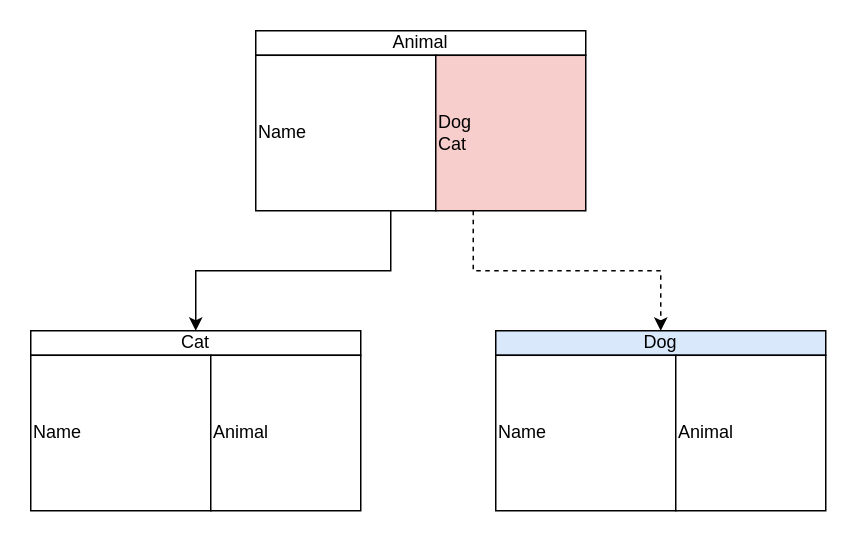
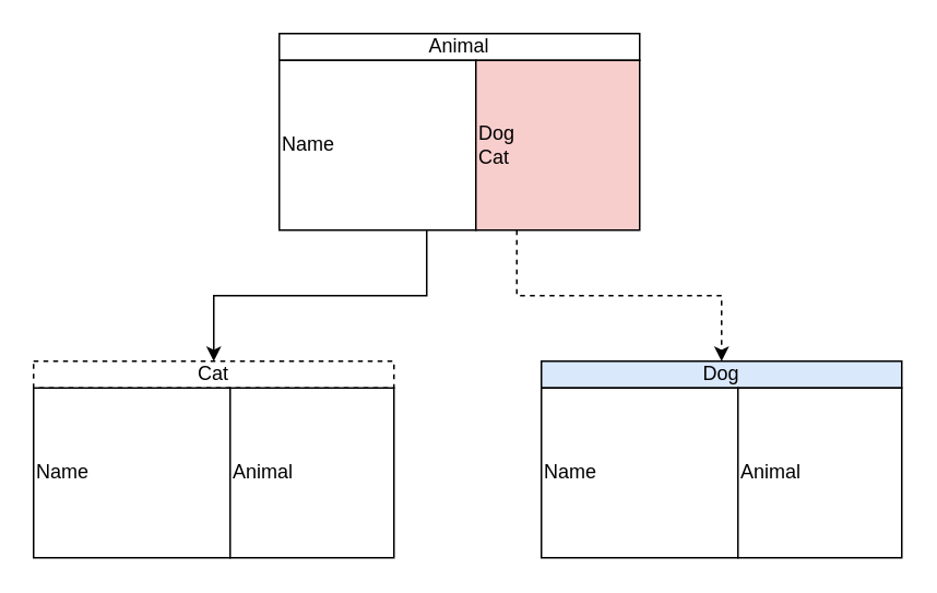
- <mxCell id="7" value="Cat" style="rounded=0;whiteSpace=wrap;html=1;" vertex="1" parent="6"><mxGeometry width="220" height="16.364" as="geometry" /></mxCell>
+ <mxCell id="7" value="Cat" style="rounded=0;whiteSpace=wrap;html=1;dashed=1;" vertex="1" parent="6"><mxGeometry width="220" height="16.364" as="geometry" /></mxCell>
